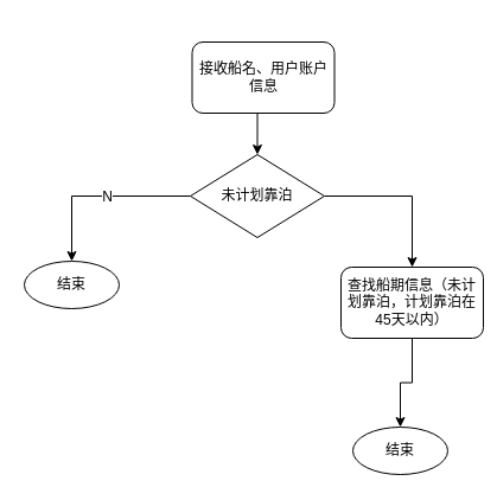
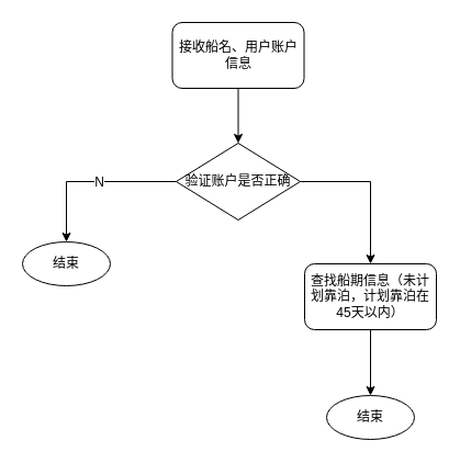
- <mxCell id="3" value="接收船名、用户账户信息" style="rounded=1;whiteSpace=wrap;html=1;" parent="1" vertex="1"><mxGeometry x="161.5" y="35" width="120" height="60" as="geometry" /></mxCell>
+ <mxCell id="3" value="接收船名、用户账户信息" style="rounded=1;whiteSpace=wrap;html=1;" parent="1" vertex="1"><mxGeometry x="156.5" y="20" width="120" height="60" as="geometry" /></mxCell>
- <mxCell id="7" value="未计划靠泊" style="rhombus;whiteSpace=wrap;html=1;" parent="1" vertex="1"><mxGeometry x="160" y="130" width="113" height="70" as="geometry" /></mxCell>
+ <mxCell id="7" value="验证账户是否正确" style="rhombus;whiteSpace=wrap;html=1;" parent="1" vertex="1"><mxGeometry x="160" y="130" width="113" height="70" as="geometry" /></mxCell>
- <mxCell id="10" value="查找船期信息（未计划靠泊，计划靠泊在45天以内）" style="rounded=1;whiteSpace=wrap;html=1;" parent="1" vertex="1"><mxGeometry x="287" y="225" width="120" height="60" as="geometry" /></mxCell>
+ <mxCell id="10" value="查找船期信息（未计划靠泊，计划靠泊在45天以内）" style="rounded=1;whiteSpace=wrap;html=1;" parent="1" vertex="1"><mxGeometry x="277" y="240" width="120" height="60" as="geometry" /></mxCell>
